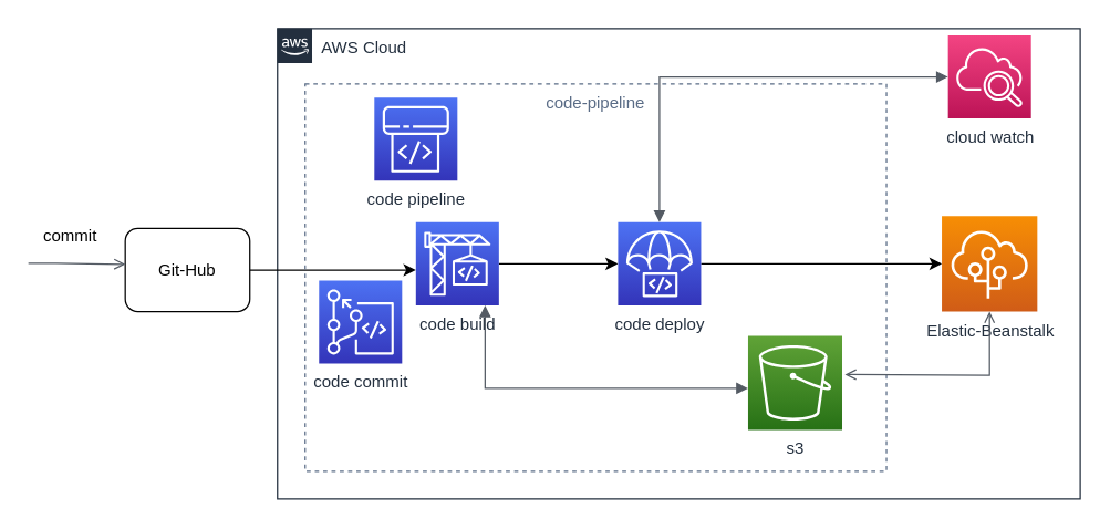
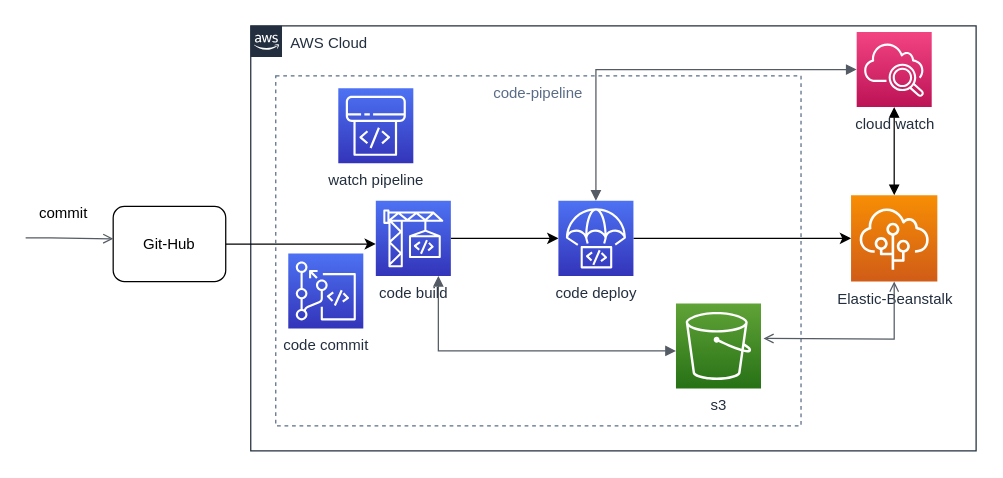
+ <mxCell id="14" value="" style="edgeStyle=orthogonalEdgeStyle;html=1;endArrow=block;elbow=vertical;startArrow=block;startFill=1;endFill=1;strokeColor=#000000;rounded=0;fontFamily=Helvetica;fontSize=11;fontColor=#000000;align=center;" parent="1" source="15" target="13" edge="1"><mxGeometry relative="1" as="geometry" /></mxCell>
- <mxCell id="6" value="code pipeline" style="outlineConnect=0;fontColor=#232F3E;gradientColor=#4D72F3;gradientDirection=north;fillColor=#3334B9;strokeColor=#ffffff;dashed=0;verticalLabelPosition=bottom;verticalAlign=top;align=center;html=1;fontSize=12;fontStyle=0;aspect=fixed;shape=mxgraph.aws4.resourceIcon;resIcon=mxgraph.aws4.codepipeline;" parent="1" vertex="1"><mxGeometry x="270" y="70" width="60" height="60" as="geometry" /></mxCell>
+ <mxCell id="6" value="watch pipeline" style="outlineConnect=0;fontColor=#232F3E;gradientColor=#4D72F3;gradientDirection=north;fillColor=#3334B9;strokeColor=#ffffff;dashed=0;verticalLabelPosition=bottom;verticalAlign=top;align=center;html=1;fontSize=12;fontStyle=0;aspect=fixed;shape=mxgraph.aws4.resourceIcon;resIcon=mxgraph.aws4.codepipeline;" parent="1" vertex="1"><mxGeometry x="270" y="70" width="60" height="60" as="geometry" /></mxCell>
